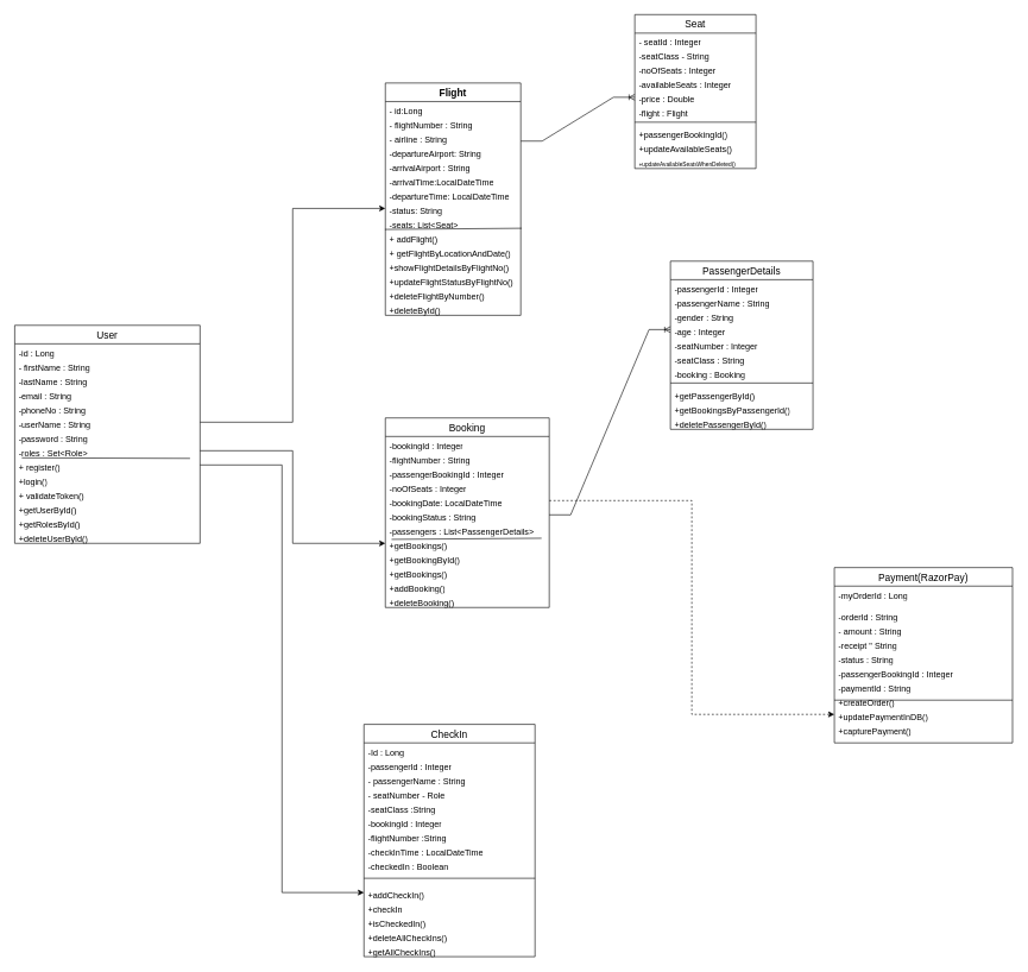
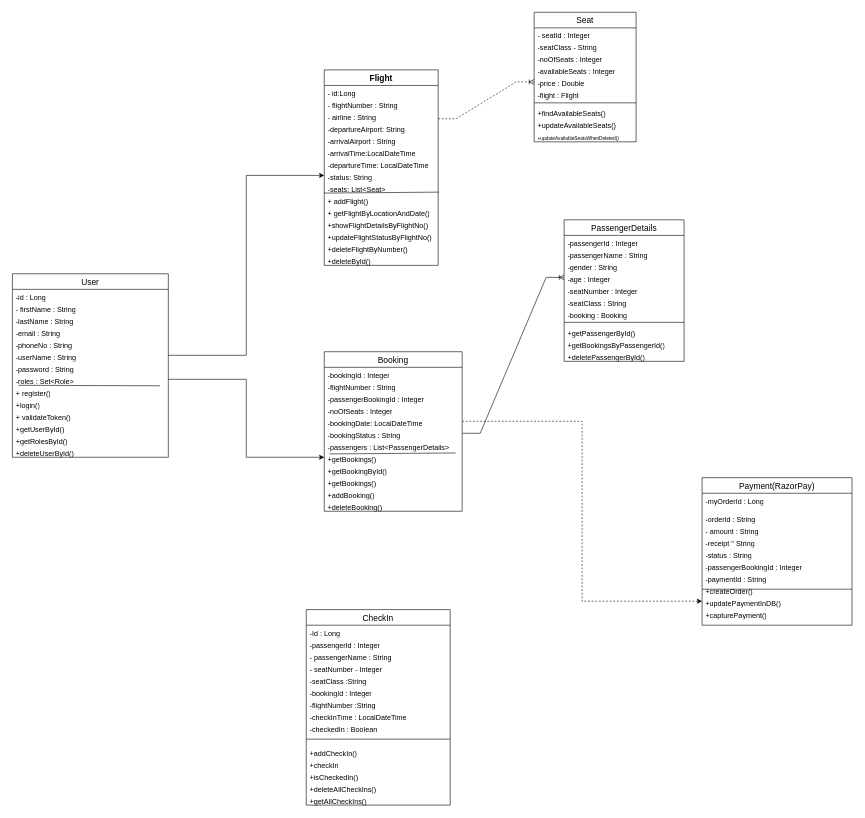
- <mxCell id="19" value="" style="edgeStyle=entityRelationEdgeStyle;fontSize=12;html=1;endArrow=ERoneToMany;rounded=0;exitX=1;exitY=0.25;exitDx=0;exitDy=0;entryX=0;entryY=0.5;entryDx=0;entryDy=0;" parent="1" edge="1" target="25" source="2"><mxGeometry width="100" height="100" relative="1" as="geometry"><mxPoint x="540" y="246" as="sourcePoint" /><mxPoint x="680" y="126" as="targetPoint" /></mxGeometry></mxCell>
+ <mxCell id="19" value="" style="edgeStyle=entityRelationEdgeStyle;fontSize=12;html=1;endArrow=ERoneToMany;rounded=0;exitX=1;exitY=0.25;exitDx=0;exitDy=0;entryX=0;entryY=0.5;entryDx=0;entryDy=0;dashed=1;" parent="1" edge="1" target="25" source="2"><mxGeometry width="100" height="100" relative="1" as="geometry"><mxPoint x="540" y="246" as="sourcePoint" /><mxPoint x="680" y="126" as="targetPoint" /></mxGeometry></mxCell>
- <mxCell id="28" value="+passengerBookingId()" style="text;strokeColor=none;fillColor=none;spacingLeft=4;spacingRight=4;overflow=hidden;rotatable=0;points=[[0,0.5],[1,0.5]];portConstraint=eastwest;fontSize=12;whiteSpace=wrap;html=1;" parent="20" vertex="1"><mxGeometry y="156" width="170" height="20" as="geometry" /></mxCell>
+ <mxCell id="28" value="+findAvailableSeats()" style="text;strokeColor=none;fillColor=none;spacingLeft=4;spacingRight=4;overflow=hidden;rotatable=0;points=[[0,0.5],[1,0.5]];portConstraint=eastwest;fontSize=12;whiteSpace=wrap;html=1;" parent="20" vertex="1"><mxGeometry y="156" width="170" height="20" as="geometry" /></mxCell>
- <mxCell id="62" value="- seatNumber - Role" style="text;strokeColor=none;fillColor=none;spacingLeft=4;spacingRight=4;overflow=hidden;rotatable=0;points=[[0,0.5],[1,0.5]];portConstraint=eastwest;fontSize=12;whiteSpace=wrap;html=1;" vertex="1" parent="58"><mxGeometry y="86" width="240" height="20" as="geometry" /></mxCell>
+ <mxCell id="62" value="- seatNumber - Integer" style="text;strokeColor=none;fillColor=none;spacingLeft=4;spacingRight=4;overflow=hidden;rotatable=0;points=[[0,0.5],[1,0.5]];portConstraint=eastwest;fontSize=12;whiteSpace=wrap;html=1;" vertex="1" parent="58"><mxGeometry y="86" width="240" height="20" as="geometry" /></mxCell>
- <mxCell id="105" style="edgeStyle=orthogonalEdgeStyle;rounded=0;orthogonalLoop=1;jettySize=auto;html=1;exitX=1;exitY=0.5;exitDx=0;exitDy=0;entryX=0;entryY=0.5;entryDx=0;entryDy=0;" edge="1" parent="1" source="96" target="69"><mxGeometry relative="1" as="geometry" /></mxCell>
